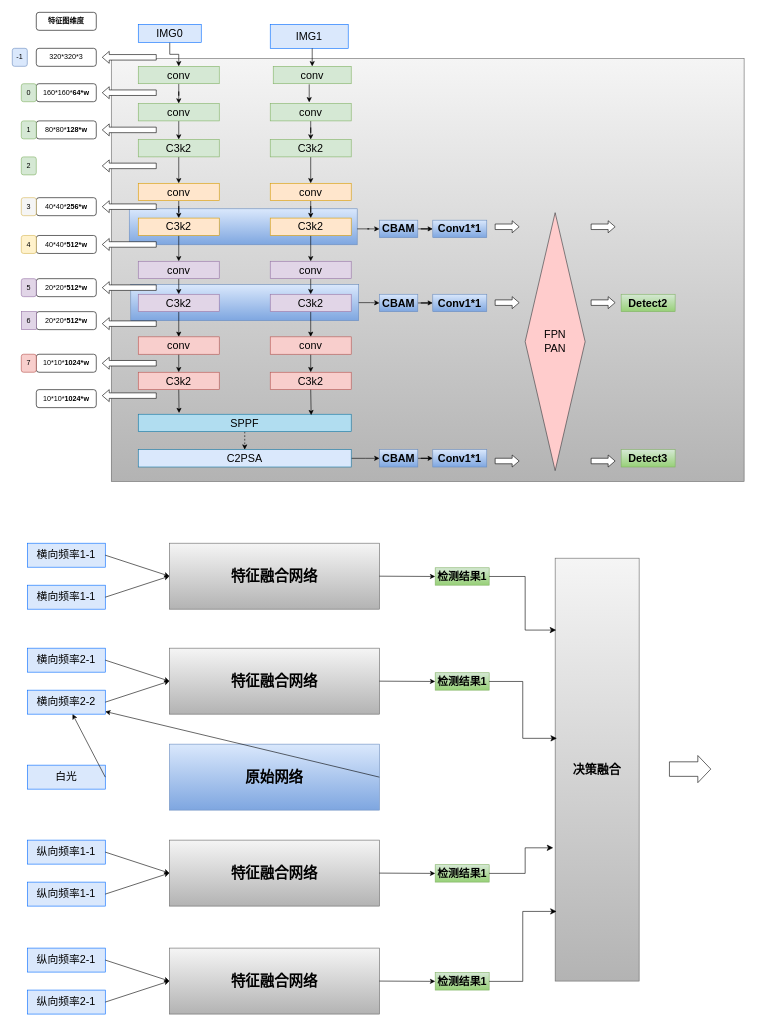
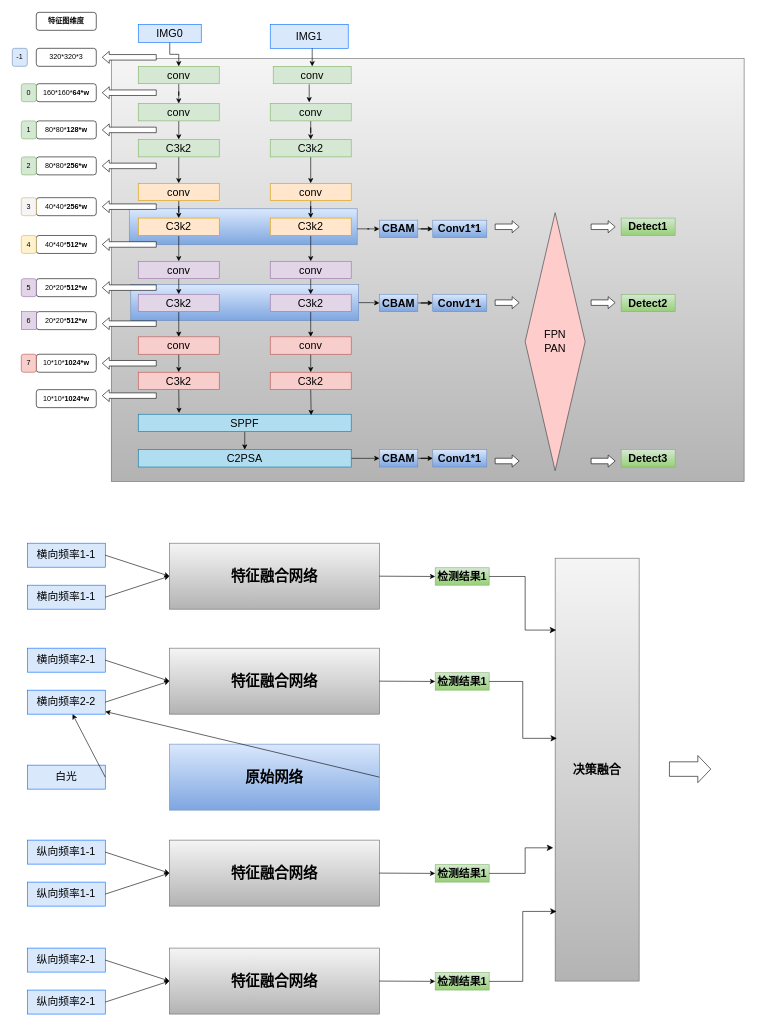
+ <mxCell id="36" value="80*80*&lt;b&gt;256*w&lt;/b&gt;" style="rounded=1;whiteSpace=wrap;html=1;" parent="1" vertex="1"><mxGeometry x="60" y="261" width="100" height="30" as="geometry" /></mxCell>
+ <mxCell id="82" value="&lt;span style=&quot;font-size: 18px;&quot;&gt;&lt;b&gt;Detect1&lt;/b&gt;&lt;/span&gt;" style="rounded=0;whiteSpace=wrap;html=1;fillColor=#d5e8d4;strokeColor=#82b366;gradientColor=#97d077;" parent="1" vertex="1"><mxGeometry x="1035" y="363" width="90" height="29" as="geometry" /></mxCell>
- <mxCell id="62" style="edgeStyle=orthogonalEdgeStyle;rounded=0;orthogonalLoop=1;jettySize=auto;html=1;exitX=0.5;exitY=1;exitDx=0;exitDy=0;entryX=0.5;entryY=0;entryDx=0;entryDy=0;dashed=1;" parent="1" source="63" target="65" edge="1"><mxGeometry relative="1" as="geometry" /></mxCell>
+ <mxCell id="62" style="edgeStyle=orthogonalEdgeStyle;rounded=0;orthogonalLoop=1;jettySize=auto;html=1;exitX=0.5;exitY=1;exitDx=0;exitDy=0;entryX=0.5;entryY=0;entryDx=0;entryDy=0;" parent="1" source="63" target="65" edge="1"><mxGeometry relative="1" as="geometry" /></mxCell>
- <mxCell id="65" value="&lt;span style=&quot;font-size: 18px;&quot;&gt;C2PSA&lt;/span&gt;" style="rounded=0;whiteSpace=wrap;html=1;fillColor=#dae8fc;strokeColor=#10739e;" parent="1" vertex="1"><mxGeometry x="230" y="749" width="355" height="29" as="geometry" /></mxCell>
+ <mxCell id="65" value="&lt;span style=&quot;font-size: 18px;&quot;&gt;C2PSA&lt;/span&gt;" style="rounded=0;whiteSpace=wrap;html=1;fillColor=#b1ddf0;strokeColor=#10739e;" parent="1" vertex="1"><mxGeometry x="230" y="749" width="355" height="29" as="geometry" /></mxCell>
